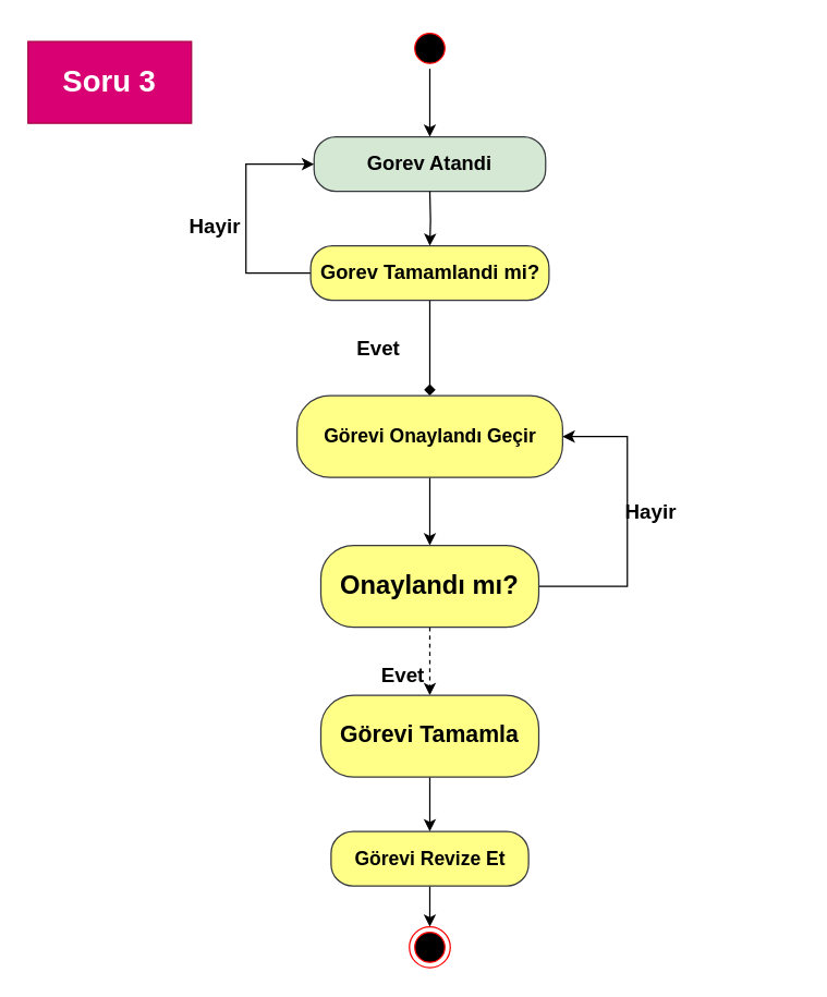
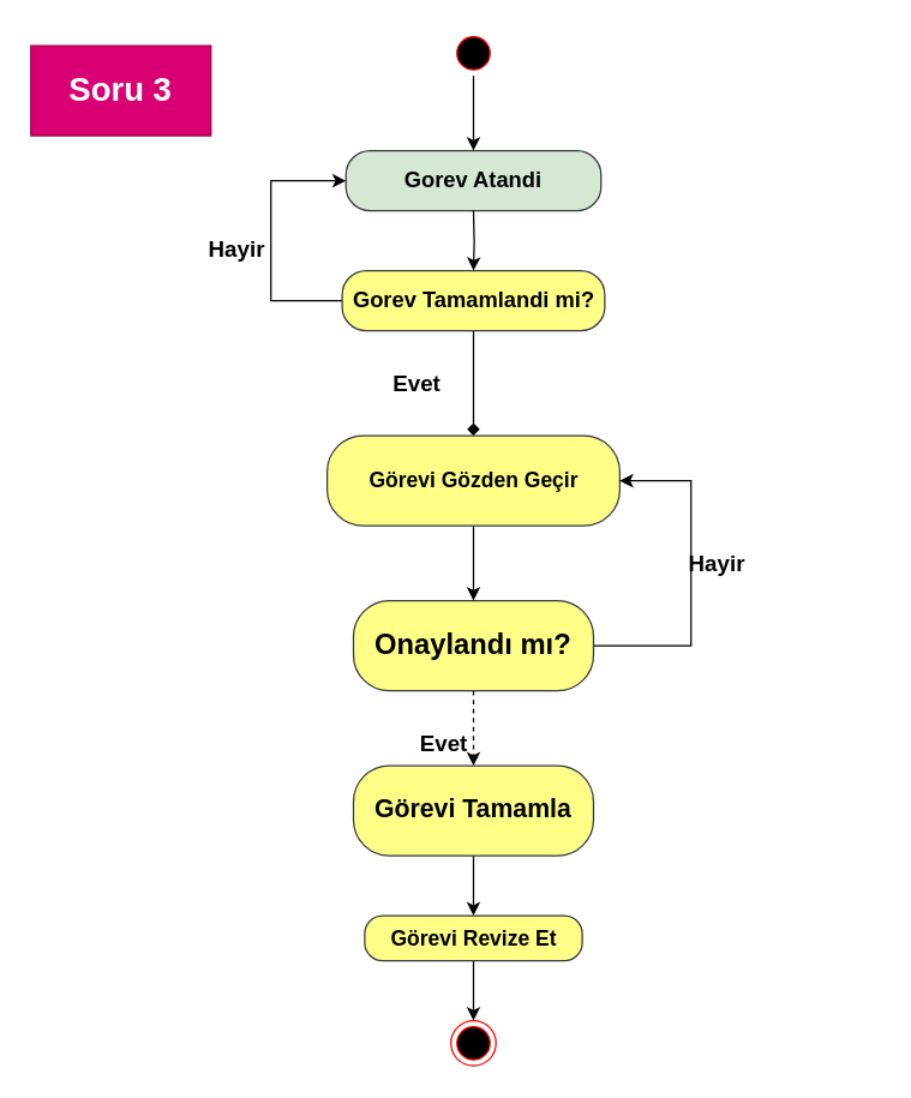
- <mxCell id="14" value="&lt;font style=&quot;font-size: 14px;&quot;&gt;&lt;b&gt;Görevi Onaylandı Geçir&lt;/b&gt;&lt;/font&gt;" style="whiteSpace=wrap;html=1;fillColor=#ffff88;strokeColor=#36393d;rounded=1;arcSize=40;" vertex="1" parent="1"><mxGeometry x="217.5" y="290" width="195" height="60" as="geometry" /></mxCell>
+ <mxCell id="14" value="&lt;font style=&quot;font-size: 14px;&quot;&gt;&lt;b&gt;Görevi Gözden Geçir&lt;/b&gt;&lt;/font&gt;" style="whiteSpace=wrap;html=1;fillColor=#ffff88;strokeColor=#36393d;rounded=1;arcSize=40;" vertex="1" parent="1"><mxGeometry x="217.5" y="290" width="195" height="60" as="geometry" /></mxCell>
- <mxCell id="7" value="&lt;b style=&quot;font-size: 14px;&quot;&gt;Görevi Revize Et&lt;/b&gt;" style="rounded=1;whiteSpace=wrap;html=1;arcSize=40;fillColor=#ffff88;strokeColor=#36393d;" vertex="1" parent="1"><mxGeometry x="242.5" y="610" width="145" height="40" as="geometry" /></mxCell>
+ <mxCell id="7" value="&lt;b style=&quot;font-size: 14px;&quot;&gt;Görevi Revize Et&lt;/b&gt;" style="rounded=1;whiteSpace=wrap;html=1;arcSize=40;fillColor=#ffff88;strokeColor=#36393d;" vertex="1" parent="1"><mxGeometry x="242.5" y="610" width="145" height="30" as="geometry" /></mxCell>
